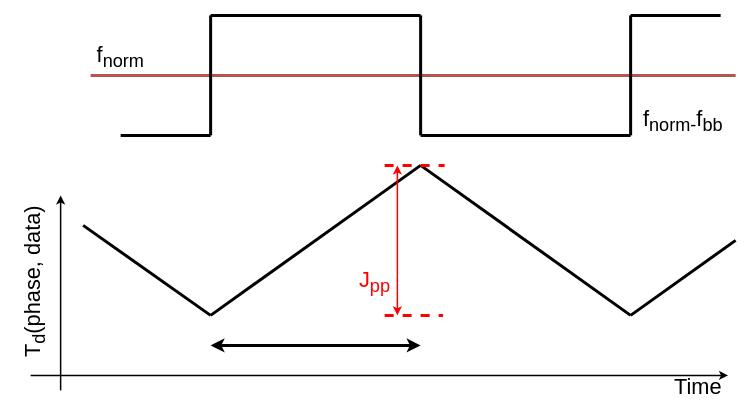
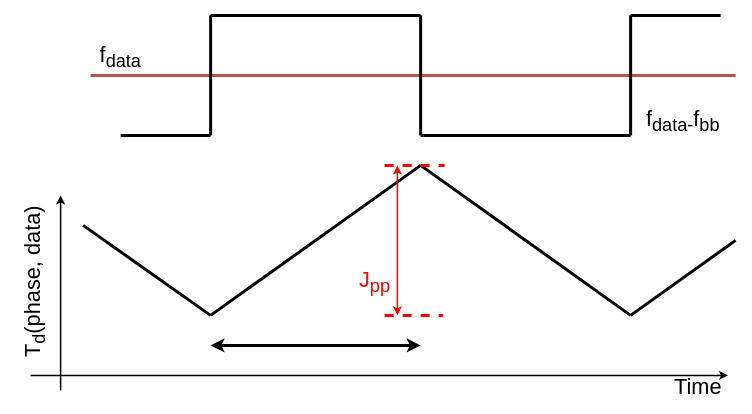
- <mxCell id="10" value="&lt;font style=&quot;font-size: 29px&quot;&gt;f&lt;sub&gt;norm&lt;/sub&gt;&lt;/font&gt;" style="text;html=1;strokeColor=none;fillColor=none;align=center;verticalAlign=middle;whiteSpace=wrap;rounded=0;strokeWidth=4;" vertex="1" parent="1"><mxGeometry x="130" y="60" width="60" height="30" as="geometry" /></mxCell>
+ <mxCell id="10" value="&lt;font style=&quot;font-size: 29px&quot;&gt;f&lt;sub&gt;data&lt;/sub&gt;&lt;/font&gt;" style="text;html=1;strokeColor=none;fillColor=none;align=center;verticalAlign=middle;whiteSpace=wrap;rounded=0;strokeWidth=4;" vertex="1" parent="1"><mxGeometry x="130" y="60" width="60" height="30" as="geometry" /></mxCell>
- <mxCell id="11" value="&lt;font style=&quot;font-size: 29px&quot;&gt;f&lt;sub&gt;norm-&lt;/sub&gt;f&lt;sub&gt;bb&lt;/sub&gt;&lt;/font&gt;" style="text;html=1;strokeColor=none;fillColor=none;align=center;verticalAlign=middle;whiteSpace=wrap;rounded=0;strokeWidth=4;" vertex="1" parent="1"><mxGeometry x="840" y="140" width="140" height="40" as="geometry" /></mxCell>
+ <mxCell id="11" value="&lt;font style=&quot;font-size: 29px&quot;&gt;f&lt;sub&gt;data-&lt;/sub&gt;f&lt;sub&gt;bb&lt;/sub&gt;&lt;/font&gt;" style="text;html=1;strokeColor=none;fillColor=none;align=center;verticalAlign=middle;whiteSpace=wrap;rounded=0;strokeWidth=4;" vertex="1" parent="1"><mxGeometry x="840" y="140" width="140" height="40" as="geometry" /></mxCell>
